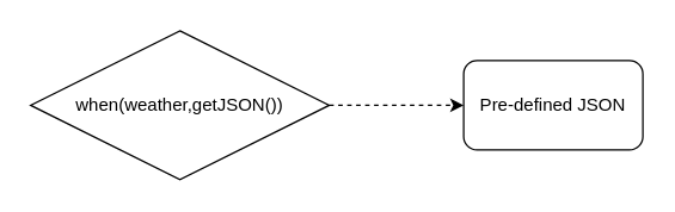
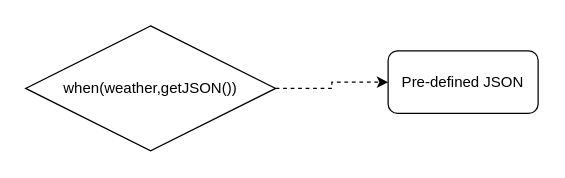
- <mxCell id="4" value="Pre-defined JSON" style="rounded=1;whiteSpace=wrap;html=1;" vertex="1" parent="1"><mxGeometry x="310" y="40" width="120" height="60" as="geometry" /></mxCell>
+ <mxCell id="4" value="Pre-defined JSON" style="rounded=1;whiteSpace=wrap;html=1;" vertex="1" parent="1"><mxGeometry x="310" y="40" width="120" height="50" as="geometry" /></mxCell>
